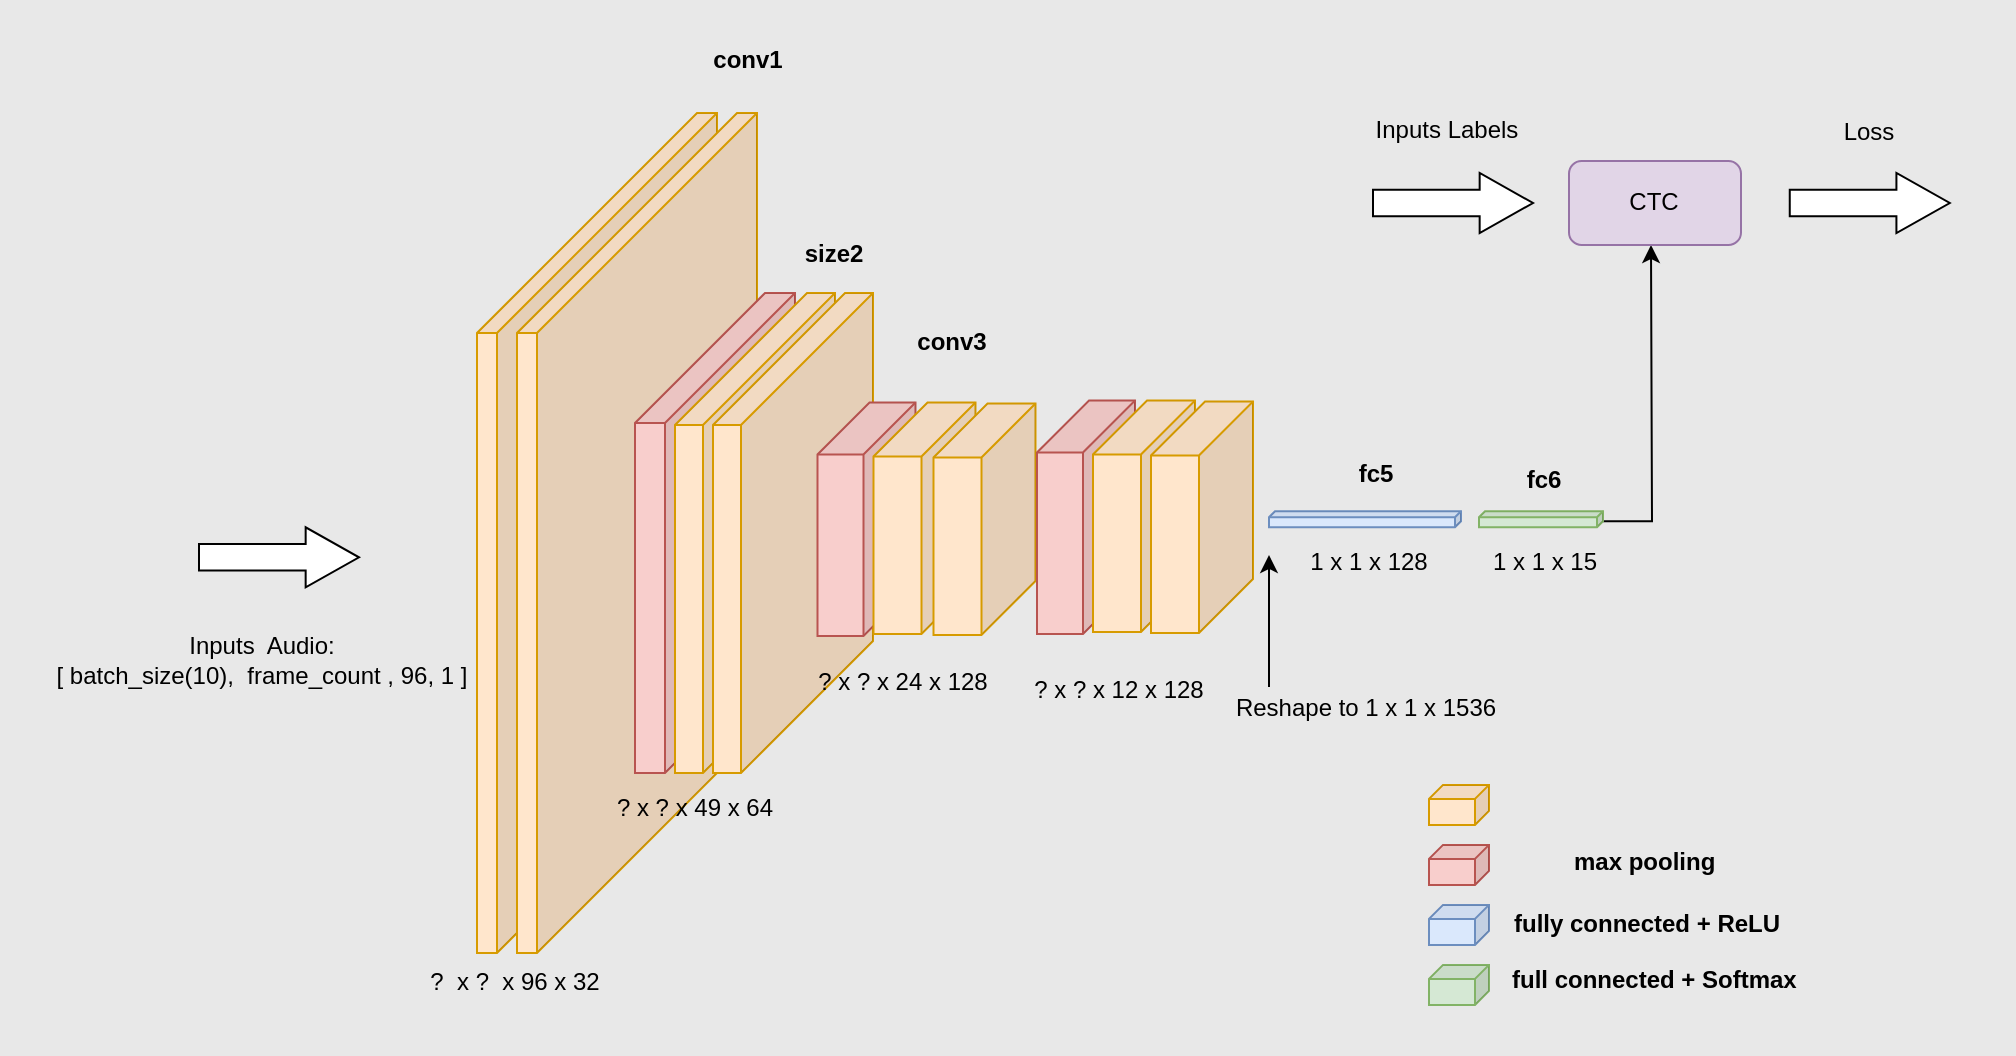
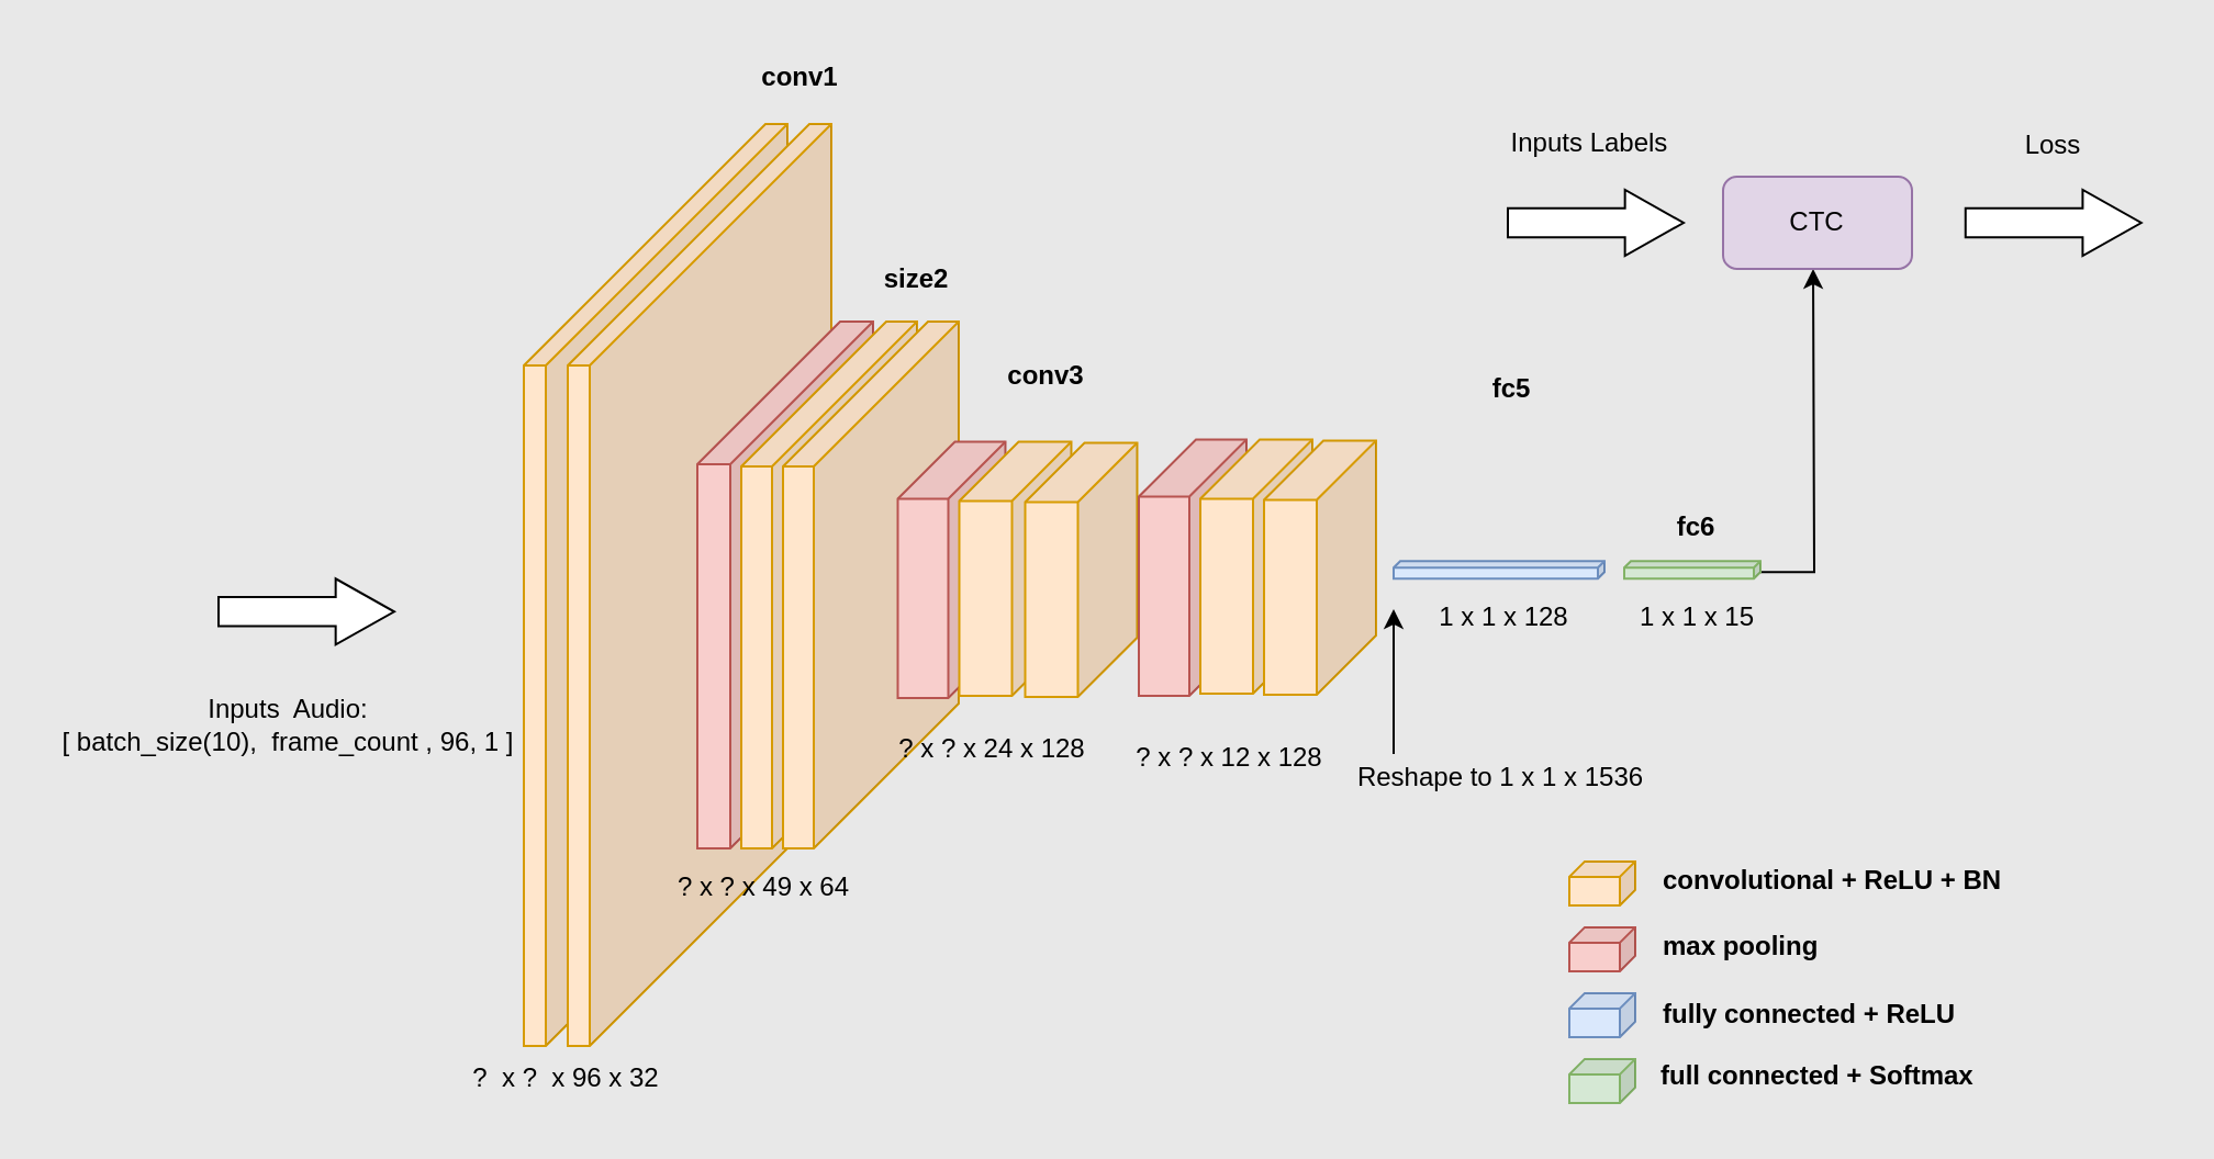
- <mxCell id="15" value="&lt;b&gt;conv1&lt;/b&gt;" style="text;html=1;strokeColor=none;fillColor=none;align=center;verticalAlign=middle;whiteSpace=wrap;rounded=0;" parent="1" vertex="1"><mxGeometry x="354" y="15" width="40" height="30" as="geometry" /></mxCell>
+ <mxCell id="15" value="&lt;b&gt;conv1&lt;/b&gt;" style="text;html=1;strokeColor=none;fillColor=none;align=center;verticalAlign=middle;whiteSpace=wrap;rounded=0;" parent="1" vertex="1"><mxGeometry x="344" y="20" width="40" height="30" as="geometry" /></mxCell>
- <mxCell id="18" value="&lt;b&gt;fc5&lt;/b&gt;" style="text;html=1;strokeColor=none;fillColor=none;align=center;verticalAlign=middle;whiteSpace=wrap;rounded=0;" parent="1" vertex="1"><mxGeometry x="668" y="222" width="40" height="30" as="geometry" /></mxCell>
+ <mxCell id="18" value="&lt;b&gt;fc5&lt;/b&gt;" style="text;html=1;strokeColor=none;fillColor=none;align=center;verticalAlign=middle;whiteSpace=wrap;rounded=0;" parent="1" vertex="1"><mxGeometry x="668" y="162" width="40" height="30" as="geometry" /></mxCell>
+ <mxCell id="24" value="convolutional + ReLU + BN" style="text;html=1;strokeColor=none;fillColor=none;align=left;verticalAlign=middle;whiteSpace=wrap;rounded=0;fontStyle=1" parent="1" vertex="1"><mxGeometry x="755" y="389" width="166" height="23.88" as="geometry" /></mxCell>
- <mxCell id="25" value="max pooling" style="text;html=1;strokeColor=none;fillColor=none;align=left;verticalAlign=middle;whiteSpace=wrap;rounded=0;fontStyle=1" parent="1" vertex="1"><mxGeometry x="785" y="419" width="138" height="23.88" as="geometry" /></mxCell>
+ <mxCell id="25" value="max pooling" style="text;html=1;strokeColor=none;fillColor=none;align=left;verticalAlign=middle;whiteSpace=wrap;rounded=0;fontStyle=1" parent="1" vertex="1"><mxGeometry x="755" y="419" width="138" height="23.88" as="geometry" /></mxCell>
